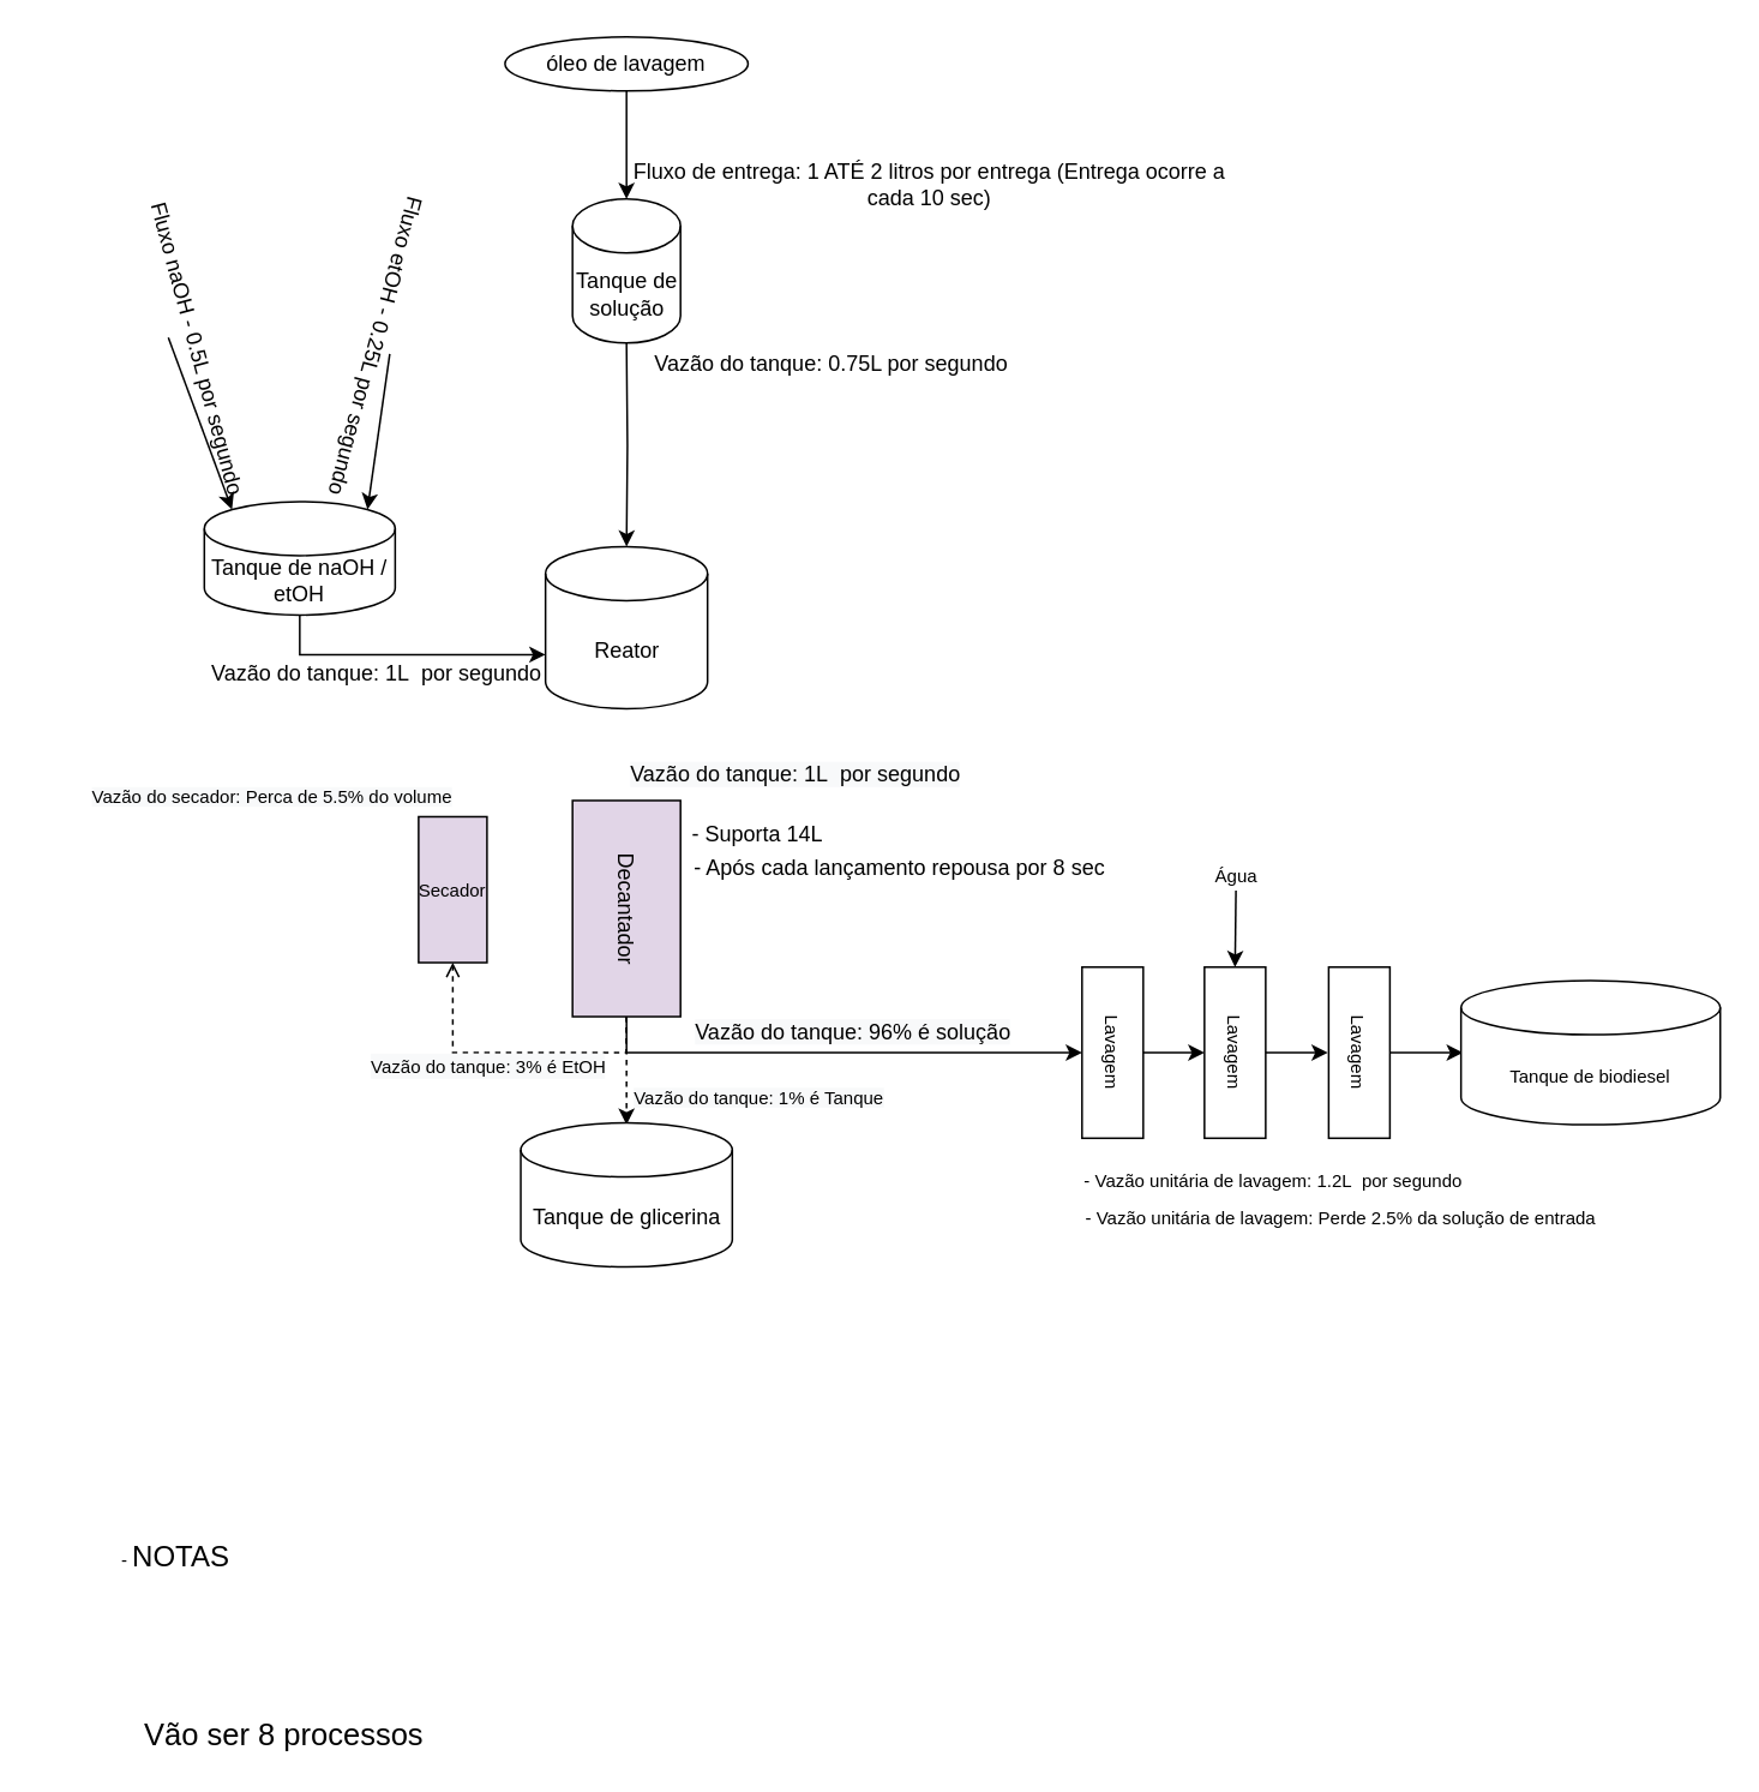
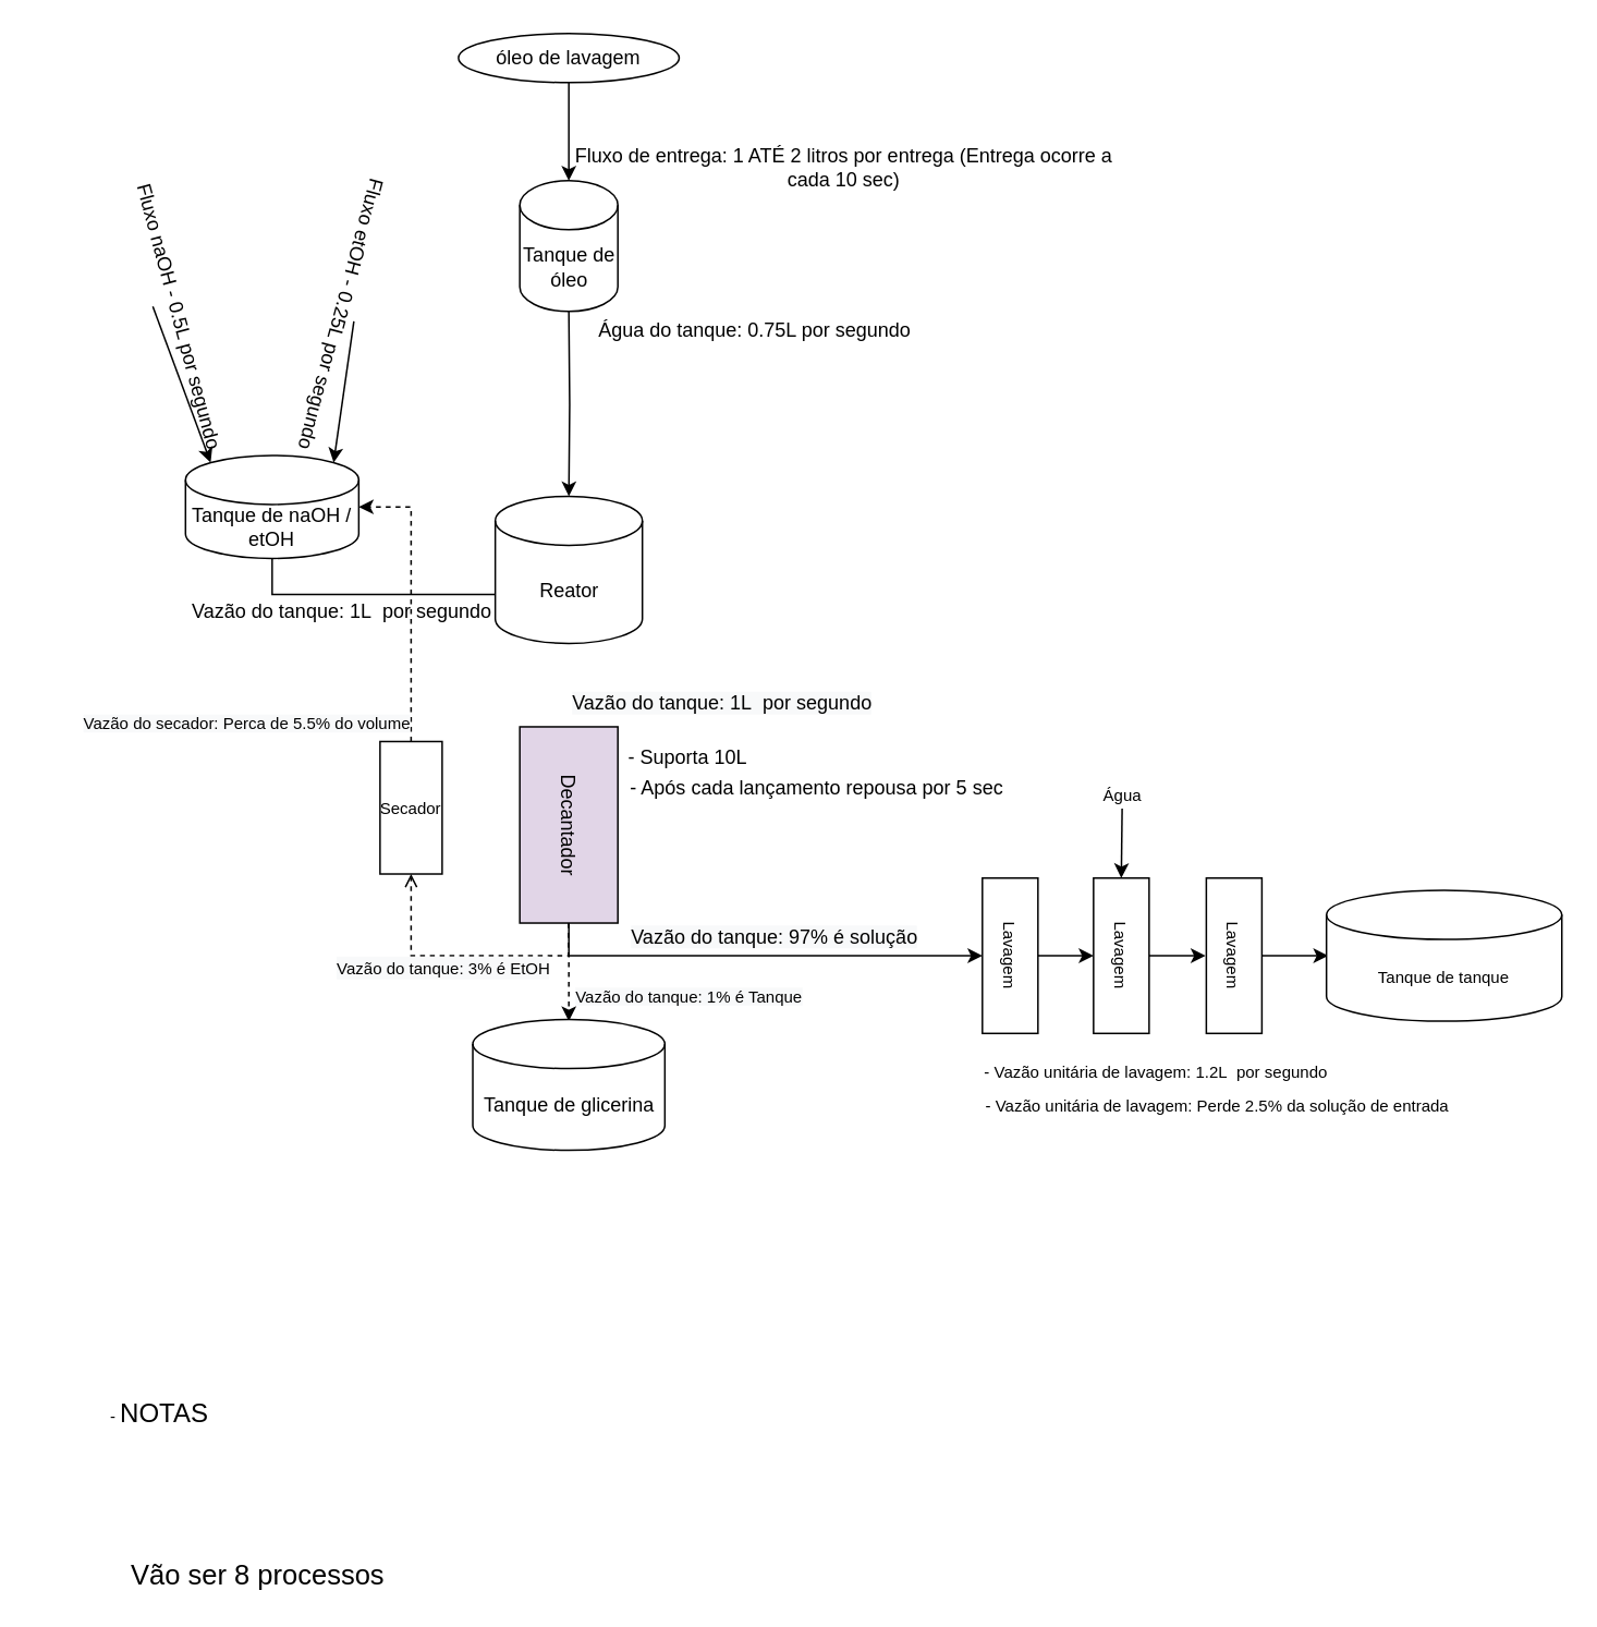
- <mxCell id="3" value="&lt;span style=&quot;&quot;&gt;Tanque de solução&lt;/span&gt;" style="shape=cylinder3;whiteSpace=wrap;html=1;boundedLbl=1;backgroundOutline=1;size=15;" vertex="1" parent="1"><mxGeometry x="317.5" y="110" width="60" height="80" as="geometry" /></mxCell>
+ <mxCell id="3" value="&lt;span style=&quot;&quot;&gt;Tanque de óleo&lt;/span&gt;" style="shape=cylinder3;whiteSpace=wrap;html=1;boundedLbl=1;backgroundOutline=1;size=15;" vertex="1" parent="1"><mxGeometry x="317.5" y="110" width="60" height="80" as="geometry" /></mxCell>
- <mxCell id="8" value="Vazão do tanque: 0.75L por segundo" style="text;html=1;align=center;verticalAlign=middle;resizable=0;points=[];autosize=1;strokeColor=none;fillColor=none;" vertex="1" parent="1"><mxGeometry x="358" y="193" width="206" height="18" as="geometry" /></mxCell>
+ <mxCell id="8" value="Água do tanque: 0.75L por segundo" style="text;html=1;align=center;verticalAlign=middle;resizable=0;points=[];autosize=1;strokeColor=none;fillColor=none;" vertex="1" parent="1"><mxGeometry x="358" y="193" width="206" height="18" as="geometry" /></mxCell>
- <mxCell id="9" style="edgeStyle=orthogonalEdgeStyle;rounded=0;orthogonalLoop=1;jettySize=auto;html=1;entryX=0;entryY=0;entryDx=0;entryDy=60;entryPerimeter=0;exitX=0.5;exitY=1;exitDx=0;exitDy=0;exitPerimeter=0;" edge="1" parent="1" source="10" target="4"><mxGeometry relative="1" as="geometry" /></mxCell>
+ <mxCell id="9" style="edgeStyle=orthogonalEdgeStyle;rounded=0;orthogonalLoop=1;jettySize=auto;html=1;entryX=0;entryY=0;entryDx=0;entryDy=60;entryPerimeter=0;exitX=0.5;exitY=1;exitDx=0;exitDy=0;exitPerimeter=0;endArrow=none;" edge="1" parent="1" source="10" target="4"><mxGeometry relative="1" as="geometry" /></mxCell>
+ <mxCell id="25" style="edgeStyle=orthogonalEdgeStyle;rounded=0;orthogonalLoop=1;jettySize=auto;html=1;exitX=0.5;exitY=0;exitDx=0;exitDy=0;entryX=1;entryY=0.5;entryDx=0;entryDy=0;entryPerimeter=0;dashed=1;fontSize=10;" edge="1" parent="1" source="26" target="10"><mxGeometry relative="1" as="geometry" /></mxCell>
- <mxCell id="20" value="- Suporta 14L" style="text;html=1;strokeColor=none;fillColor=none;align=center;verticalAlign=middle;whiteSpace=wrap;rounded=0;" vertex="1" parent="1"><mxGeometry x="377.5" y="448" width="84.5" height="30" as="geometry" /></mxCell>
+ <mxCell id="20" value="- Suporta 10L" style="text;html=1;strokeColor=none;fillColor=none;align=center;verticalAlign=middle;whiteSpace=wrap;rounded=0;" vertex="1" parent="1"><mxGeometry x="377.5" y="448" width="84.5" height="30" as="geometry" /></mxCell>
- <mxCell id="21" value="- Após cada lançamento repousa por 8 sec" style="text;html=1;strokeColor=none;fillColor=none;align=center;verticalAlign=middle;whiteSpace=wrap;rounded=0;" vertex="1" parent="1"><mxGeometry x="377.5" y="467" width="242.5" height="30" as="geometry" /></mxCell>
+ <mxCell id="21" value="- Após cada lançamento repousa por 5 sec" style="text;html=1;strokeColor=none;fillColor=none;align=center;verticalAlign=middle;whiteSpace=wrap;rounded=0;" vertex="1" parent="1"><mxGeometry x="377.5" y="467" width="242.5" height="30" as="geometry" /></mxCell>
- <mxCell id="26" value="Secador" style="rounded=0;whiteSpace=wrap;html=1;fontSize=10;fillColor=#e1d5e7;" vertex="1" parent="1"><mxGeometry x="232" y="453" width="38" height="81" as="geometry" /></mxCell>
+ <mxCell id="26" value="Secador" style="rounded=0;whiteSpace=wrap;html=1;fontSize=10;" vertex="1" parent="1"><mxGeometry x="232" y="453" width="38" height="81" as="geometry" /></mxCell>
- <mxCell id="34" value="&lt;span style=&quot;color: rgb(0, 0, 0); font-family: Helvetica; font-size: 12px; font-style: normal; font-variant-ligatures: normal; font-variant-caps: normal; font-weight: 400; letter-spacing: normal; orphans: 2; text-align: center; text-indent: 0px; text-transform: none; widows: 2; word-spacing: 0px; -webkit-text-stroke-width: 0px; background-color: rgb(248, 249, 250); text-decoration-thickness: initial; text-decoration-style: initial; text-decoration-color: initial; float: none; display: inline !important;&quot;&gt;Vazão do tanque: 96% é solução&lt;/span&gt;" style="text;whiteSpace=wrap;html=1;" vertex="1" parent="1"><mxGeometry x="384" y="559" width="203" height="28" as="geometry" /></mxCell>
+ <mxCell id="34" value="&lt;span style=&quot;color: rgb(0, 0, 0); font-family: Helvetica; font-size: 12px; font-style: normal; font-variant-ligatures: normal; font-variant-caps: normal; font-weight: 400; letter-spacing: normal; orphans: 2; text-align: center; text-indent: 0px; text-transform: none; widows: 2; word-spacing: 0px; -webkit-text-stroke-width: 0px; background-color: rgb(248, 249, 250); text-decoration-thickness: initial; text-decoration-style: initial; text-decoration-color: initial; float: none; display: inline !important;&quot;&gt;Vazão do tanque: 97% é solução&lt;/span&gt;" style="text;whiteSpace=wrap;html=1;" vertex="1" parent="1"><mxGeometry x="384" y="559" width="203" height="28" as="geometry" /></mxCell>
- <mxCell id="40" value="Tanque de biodiesel" style="shape=cylinder3;whiteSpace=wrap;html=1;boundedLbl=1;backgroundOutline=1;size=15;fontSize=10;" vertex="1" parent="1"><mxGeometry x="811" y="544" width="144" height="80" as="geometry" /></mxCell>
+ <mxCell id="40" value="Tanque de tanque" style="shape=cylinder3;whiteSpace=wrap;html=1;boundedLbl=1;backgroundOutline=1;size=15;fontSize=10;" vertex="1" parent="1"><mxGeometry x="811" y="544" width="144" height="80" as="geometry" /></mxCell>
